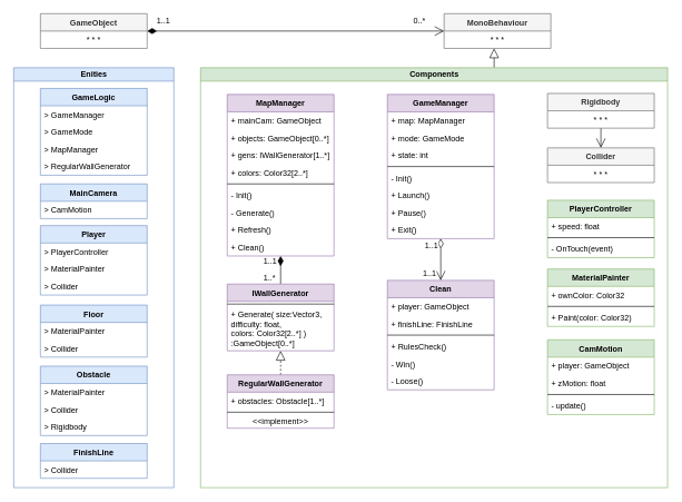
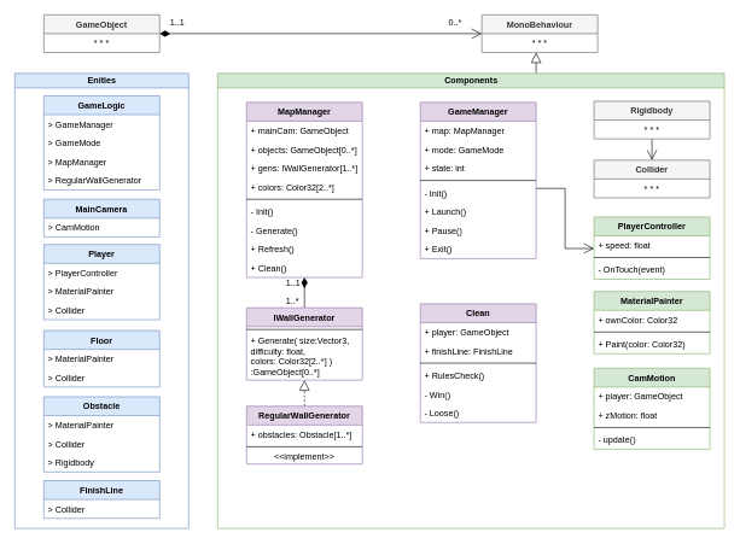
+ <mxCell id="11" style="edgeStyle=orthogonalEdgeStyle;rounded=0;orthogonalLoop=1;jettySize=auto;html=1;startArrow=none;startFill=0;startSize=12;endArrow=open;endFill=0;endSize=12;" edge="1" parent="10" source="26" target="58"><mxGeometry relative="1" as="geometry"><Array as="points"><mxPoint x="480" y="159" /><mxPoint x="480" y="242" /></Array></mxGeometry></mxCell>
- <mxCell id="23" style="edgeStyle=orthogonalEdgeStyle;rounded=0;orthogonalLoop=1;jettySize=auto;html=1;startArrow=diamondThin;startFill=0;startSize=12;endArrow=open;endFill=0;endSize=12;" edge="1" parent="10" source="26" target="12"><mxGeometry relative="1" as="geometry"><Array as="points"><mxPoint x="360" y="289" /><mxPoint x="360" y="289" /></Array></mxGeometry></mxCell>
- <mxCell id="24" value="1..1" style="text;html=1;resizable=0;points=[];align=center;verticalAlign=middle;labelBackgroundColor=#ffffff;" vertex="1" connectable="0" parent="23"><mxGeometry x="-0.68" y="1" relative="1" as="geometry"><mxPoint x="-16" y="0.5" as="offset" /></mxGeometry></mxCell>
- <mxCell id="25" value="1..1" style="text;html=1;resizable=0;points=[];align=center;verticalAlign=middle;labelBackgroundColor=#ffffff;direction=south;" vertex="1" connectable="0" parent="23"><mxGeometry x="0.677" y="-3" relative="1" as="geometry"><mxPoint x="-15" y="-0.5" as="offset" /></mxGeometry></mxCell>
